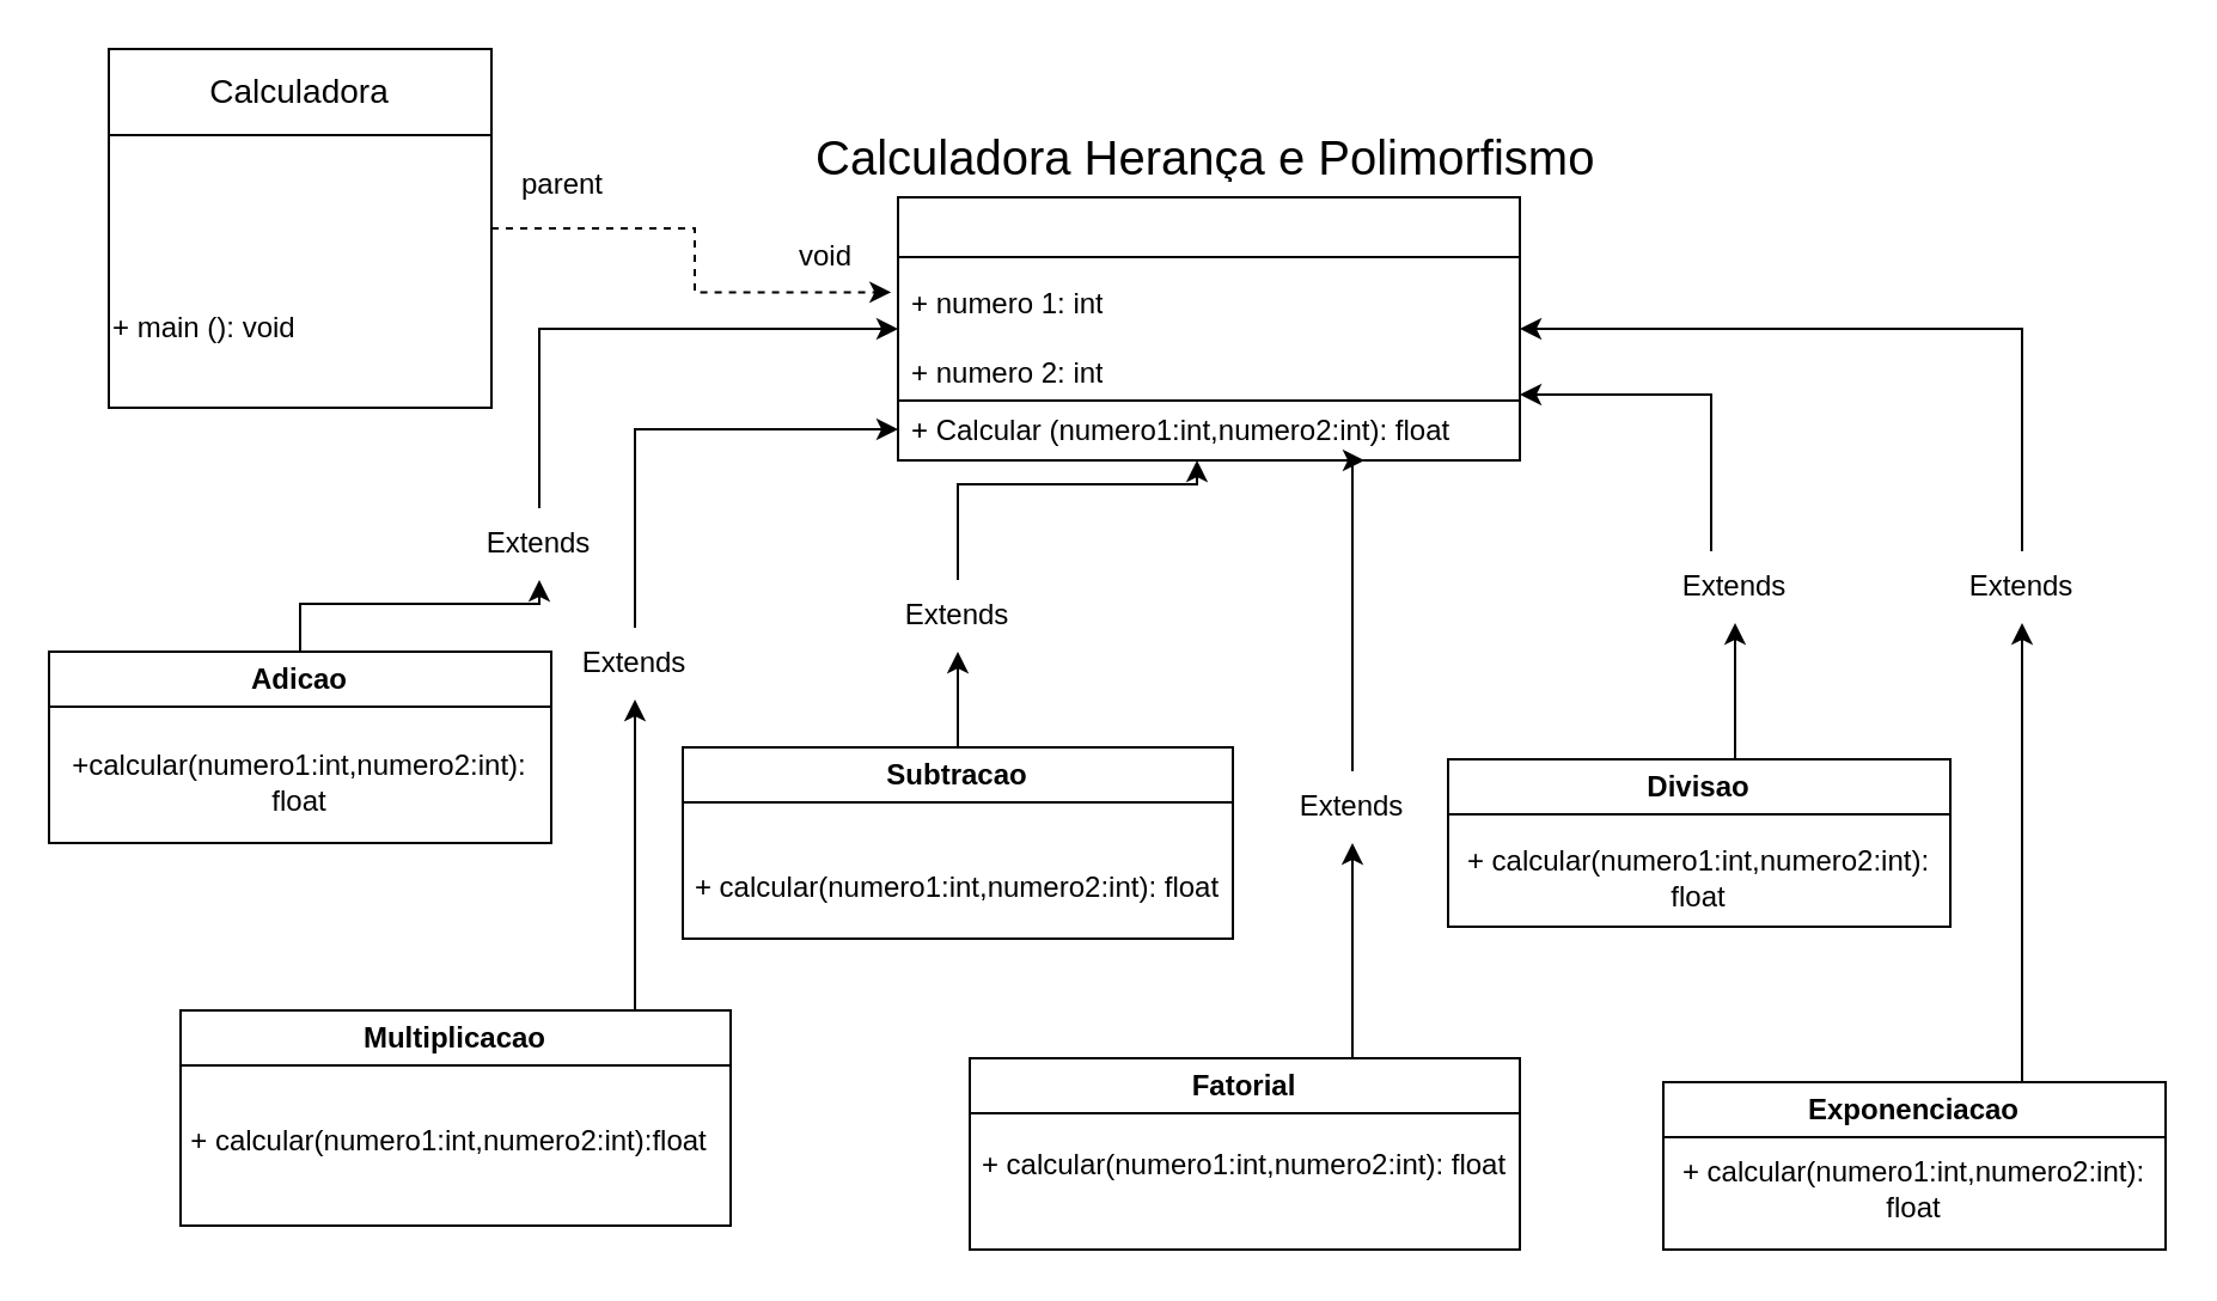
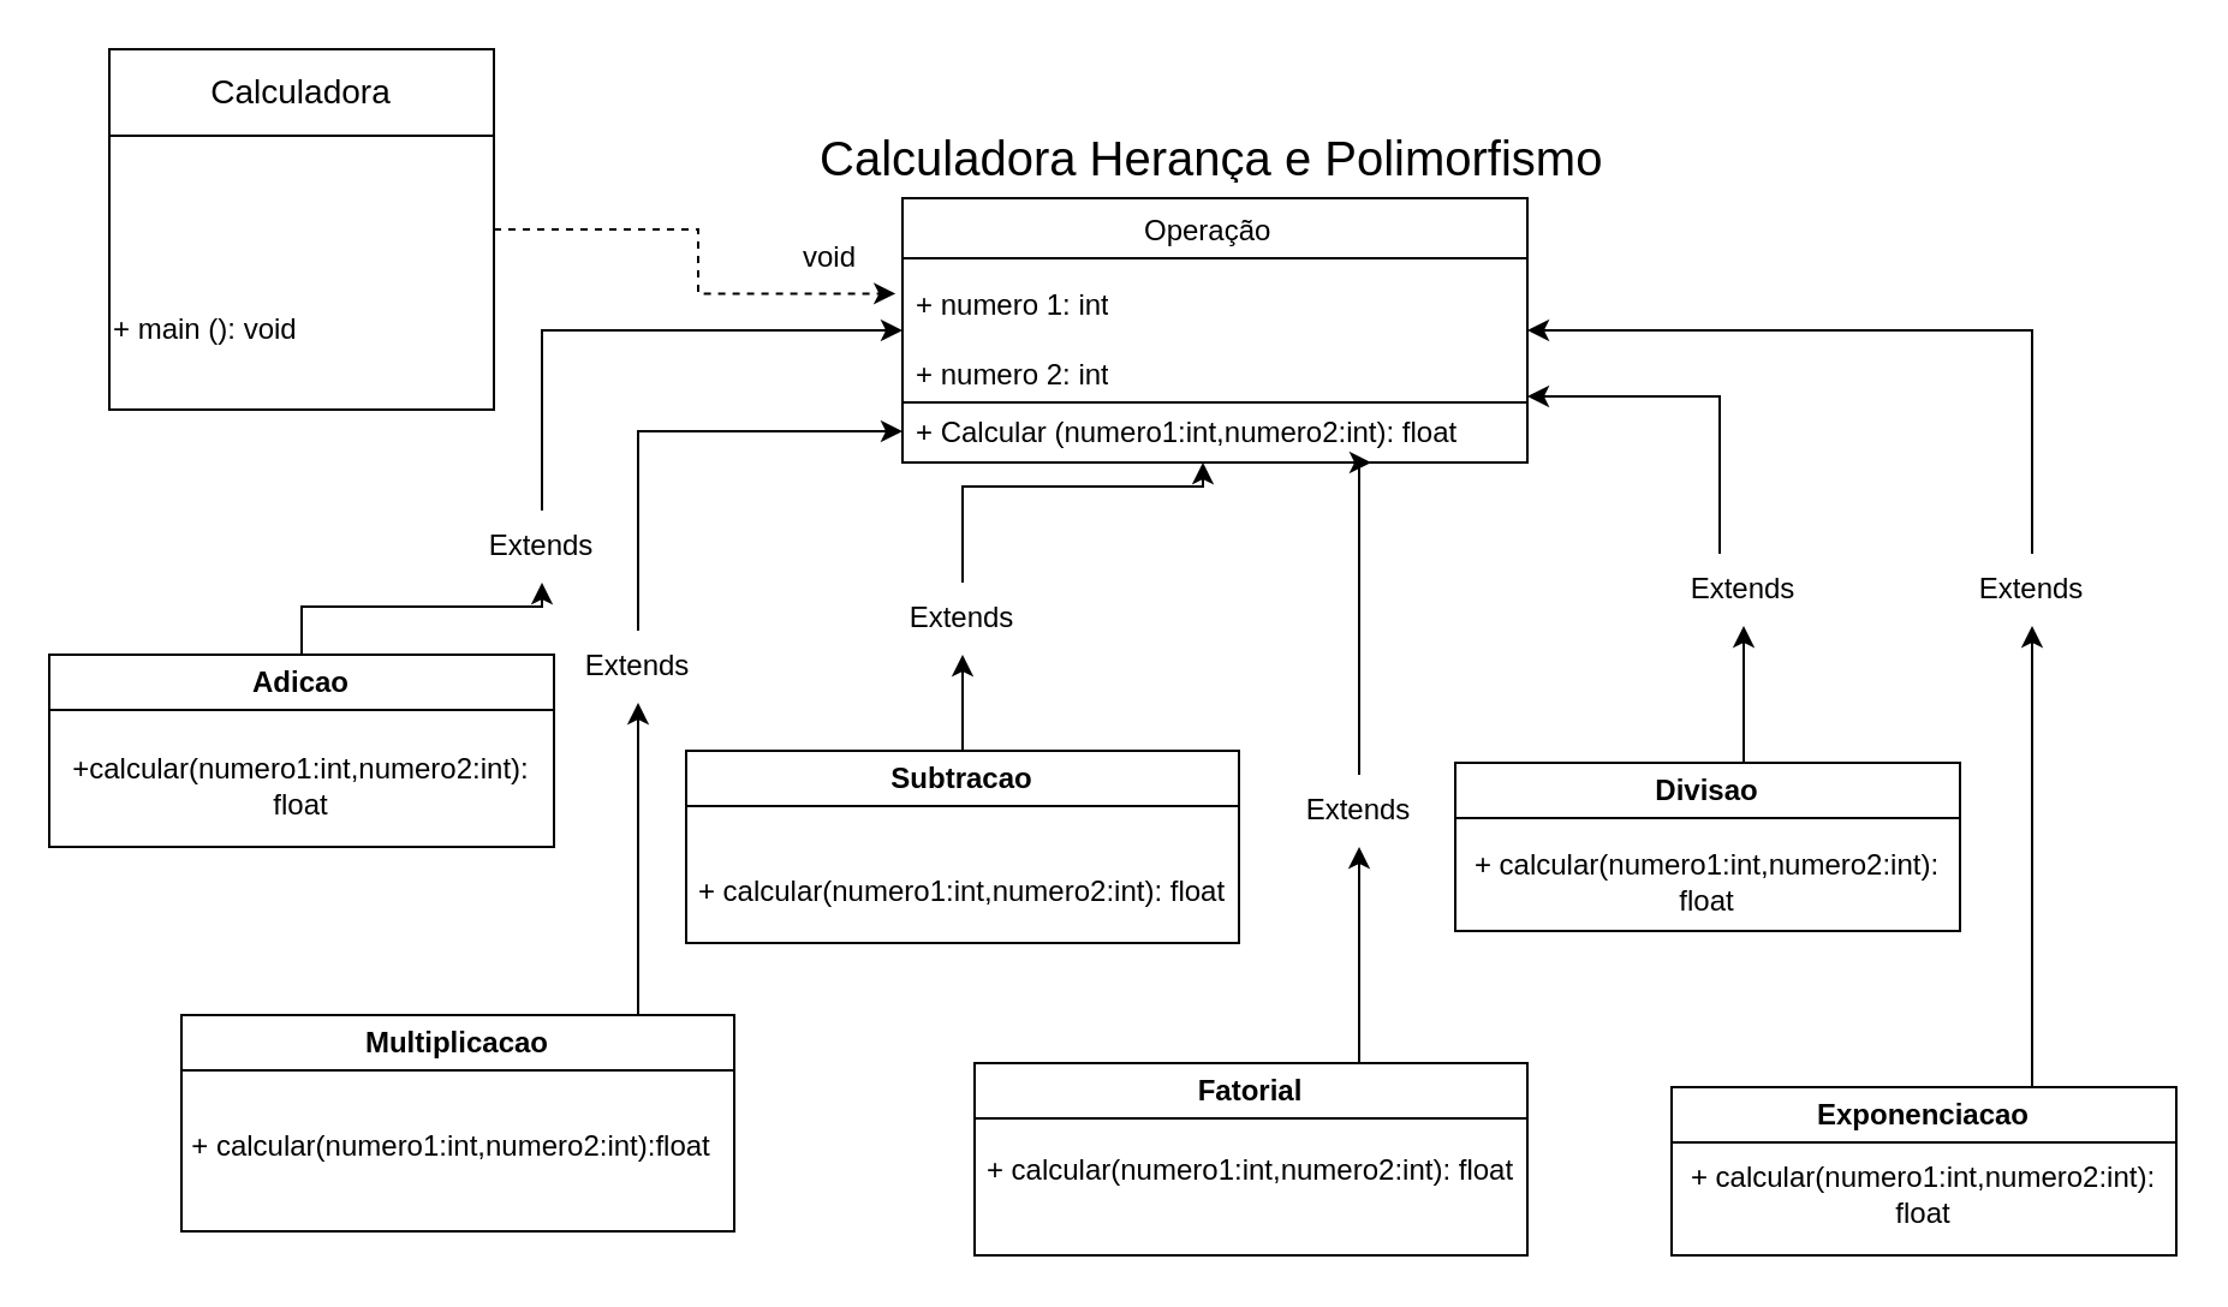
- <mxCell id="33" value="parent" style="text;html=1;strokeColor=none;fillColor=none;align=center;verticalAlign=middle;whiteSpace=wrap;rounded=0;" vertex="1" parent="1"><mxGeometry x="205" y="62" width="60" height="30" as="geometry" /></mxCell>
+ <mxCell id="6" value="Operação" style="text;strokeColor=none;fillColor=none;align=left;verticalAlign=top;spacingLeft=4;spacingRight=4;overflow=hidden;rotatable=0;points=[[0,0.5],[1,0.5]];portConstraint=eastwest;whiteSpace=wrap;html=1;" parent="1" vertex="1"><mxGeometry x="470" y="82" width="70" height="26" as="geometry" /></mxCell>
